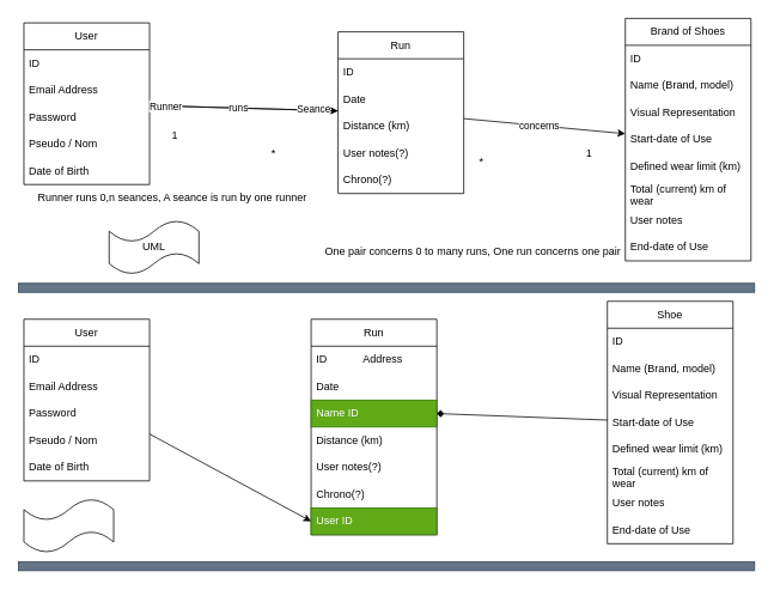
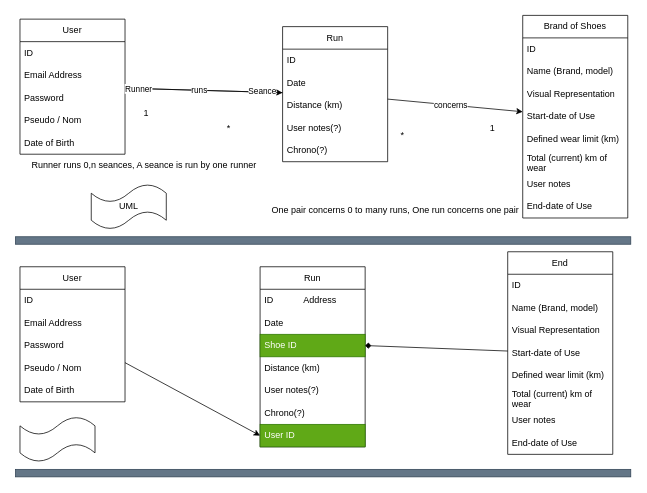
- <mxCell id="48" value="Shoe" style="swimlane;fontStyle=0;childLayout=stackLayout;horizontal=1;startSize=30;horizontalStack=0;resizeParent=1;resizeParentMax=0;resizeLast=0;collapsible=1;marginBottom=0;whiteSpace=wrap;html=1;" parent="1" vertex="1"><mxGeometry x="676" y="335" width="140" height="270" as="geometry" /></mxCell>
+ <mxCell id="48" value="End" style="swimlane;fontStyle=0;childLayout=stackLayout;horizontal=1;startSize=30;horizontalStack=0;resizeParent=1;resizeParentMax=0;resizeLast=0;collapsible=1;marginBottom=0;whiteSpace=wrap;html=1;" parent="1" vertex="1"><mxGeometry x="676" y="335" width="140" height="270" as="geometry" /></mxCell>
- <mxCell id="43" value="Name ID" style="text;strokeColor=#2D7600;fillColor=#60a917;align=left;verticalAlign=middle;spacingLeft=4;spacingRight=4;overflow=hidden;points=[[0,0.5],[1,0.5]];portConstraint=eastwest;rotatable=0;whiteSpace=wrap;html=1;fontColor=#ffffff;" parent="40" vertex="1"><mxGeometry y="90" width="140" height="30" as="geometry" /></mxCell>
+ <mxCell id="43" value="Shoe ID" style="text;strokeColor=#2D7600;fillColor=#60a917;align=left;verticalAlign=middle;spacingLeft=4;spacingRight=4;overflow=hidden;points=[[0,0.5],[1,0.5]];portConstraint=eastwest;rotatable=0;whiteSpace=wrap;html=1;fontColor=#ffffff;" parent="40" vertex="1"><mxGeometry y="90" width="140" height="30" as="geometry" /></mxCell>
